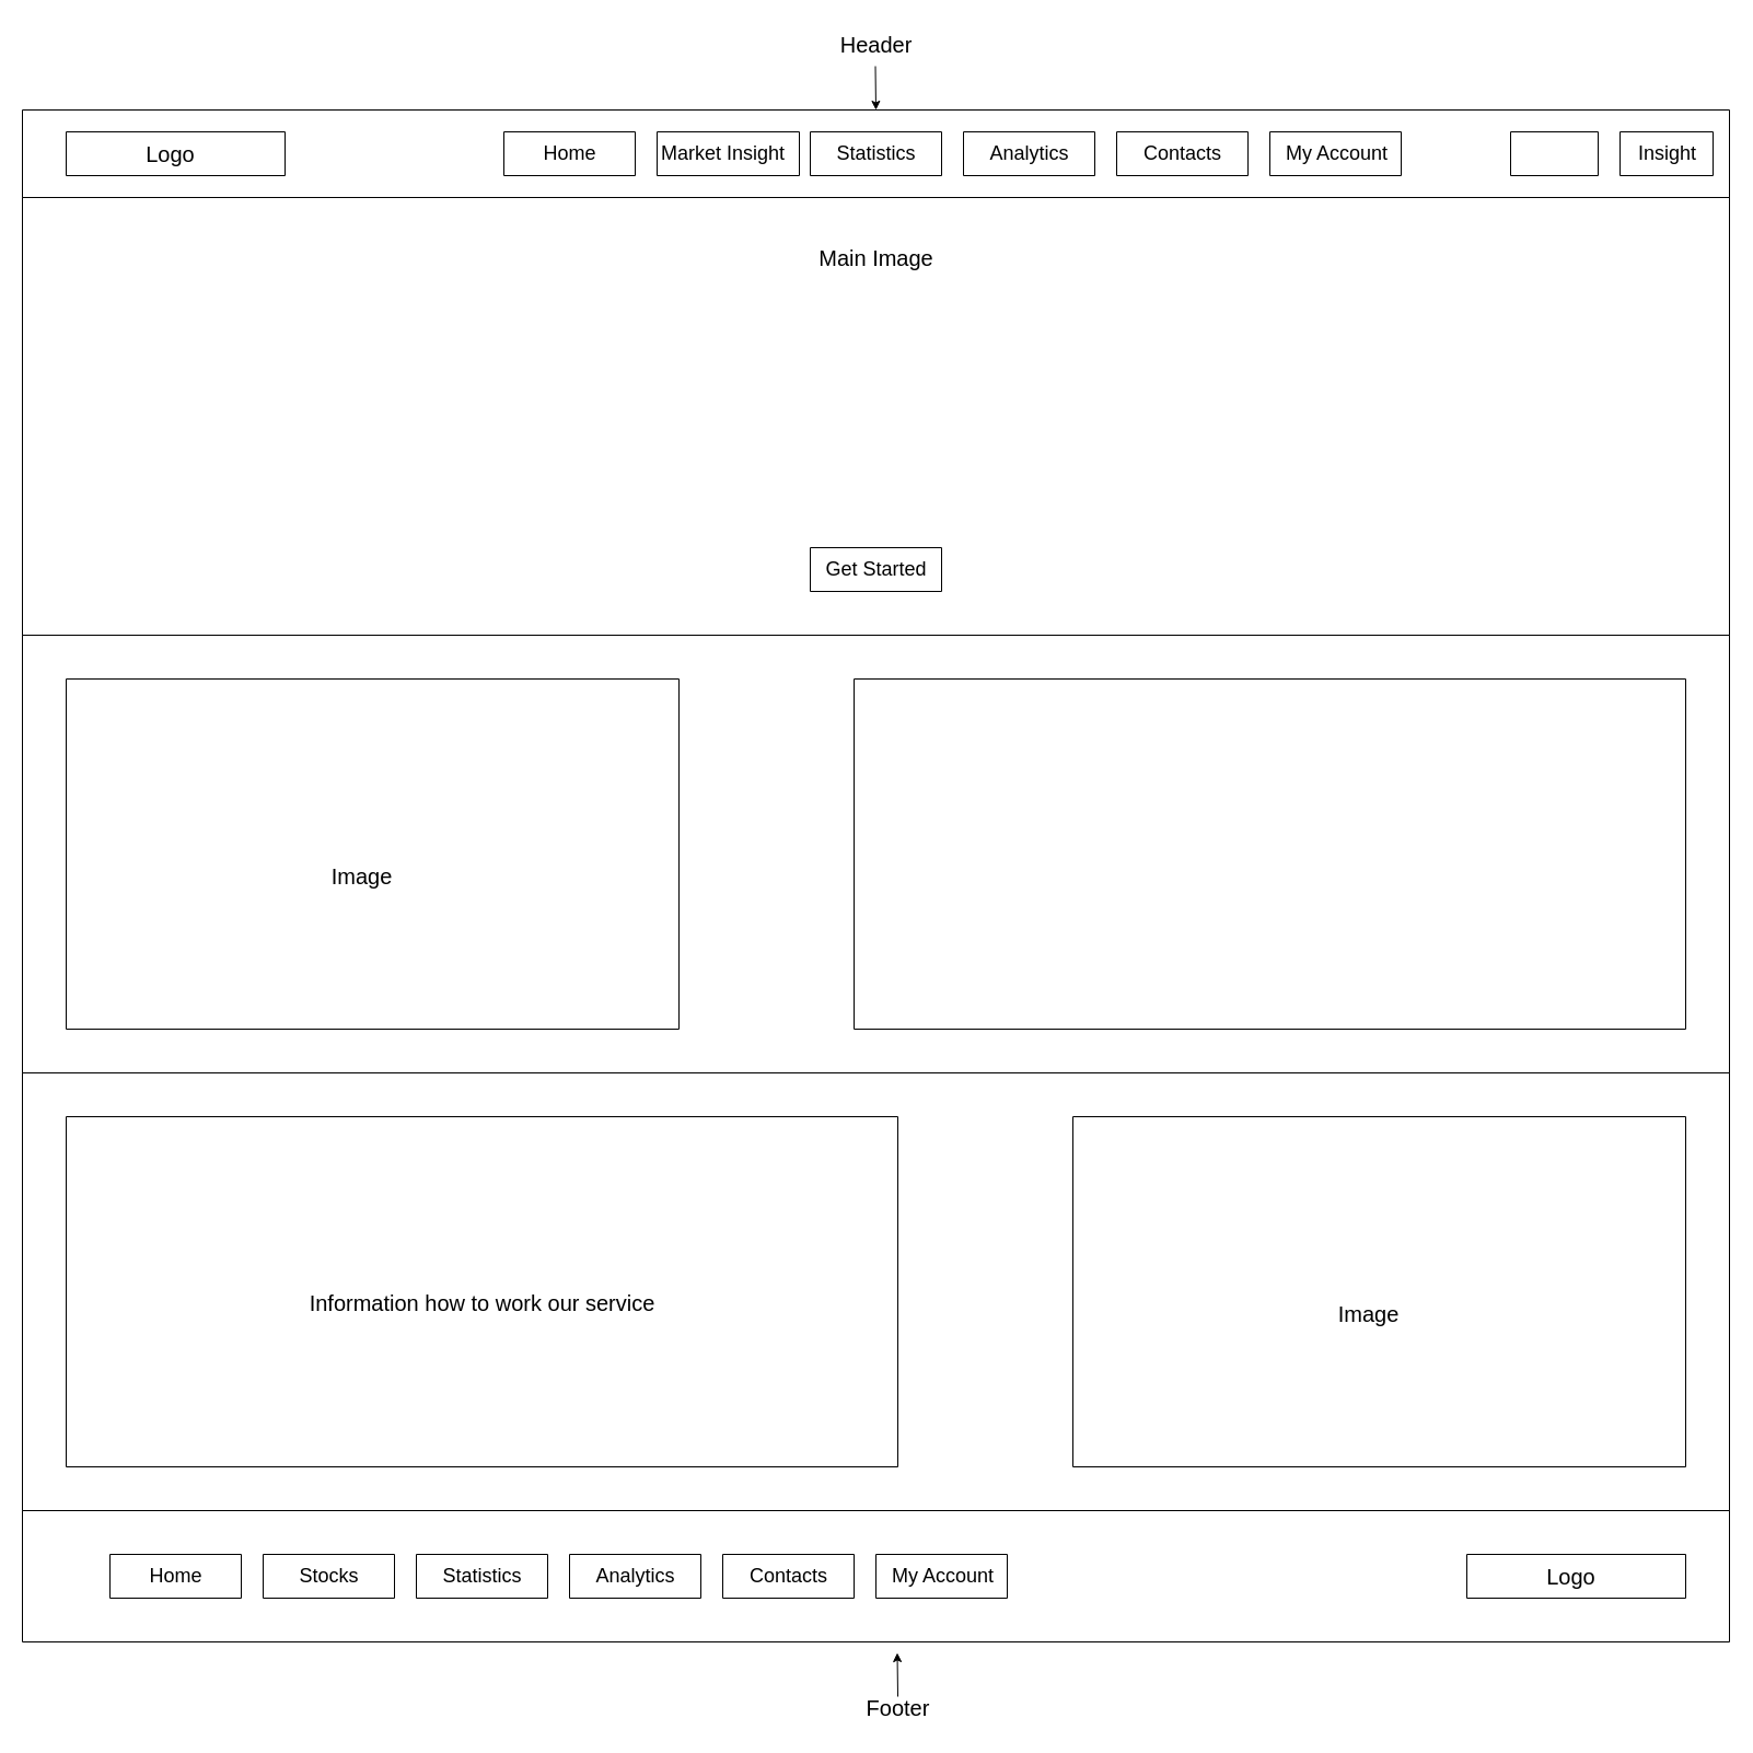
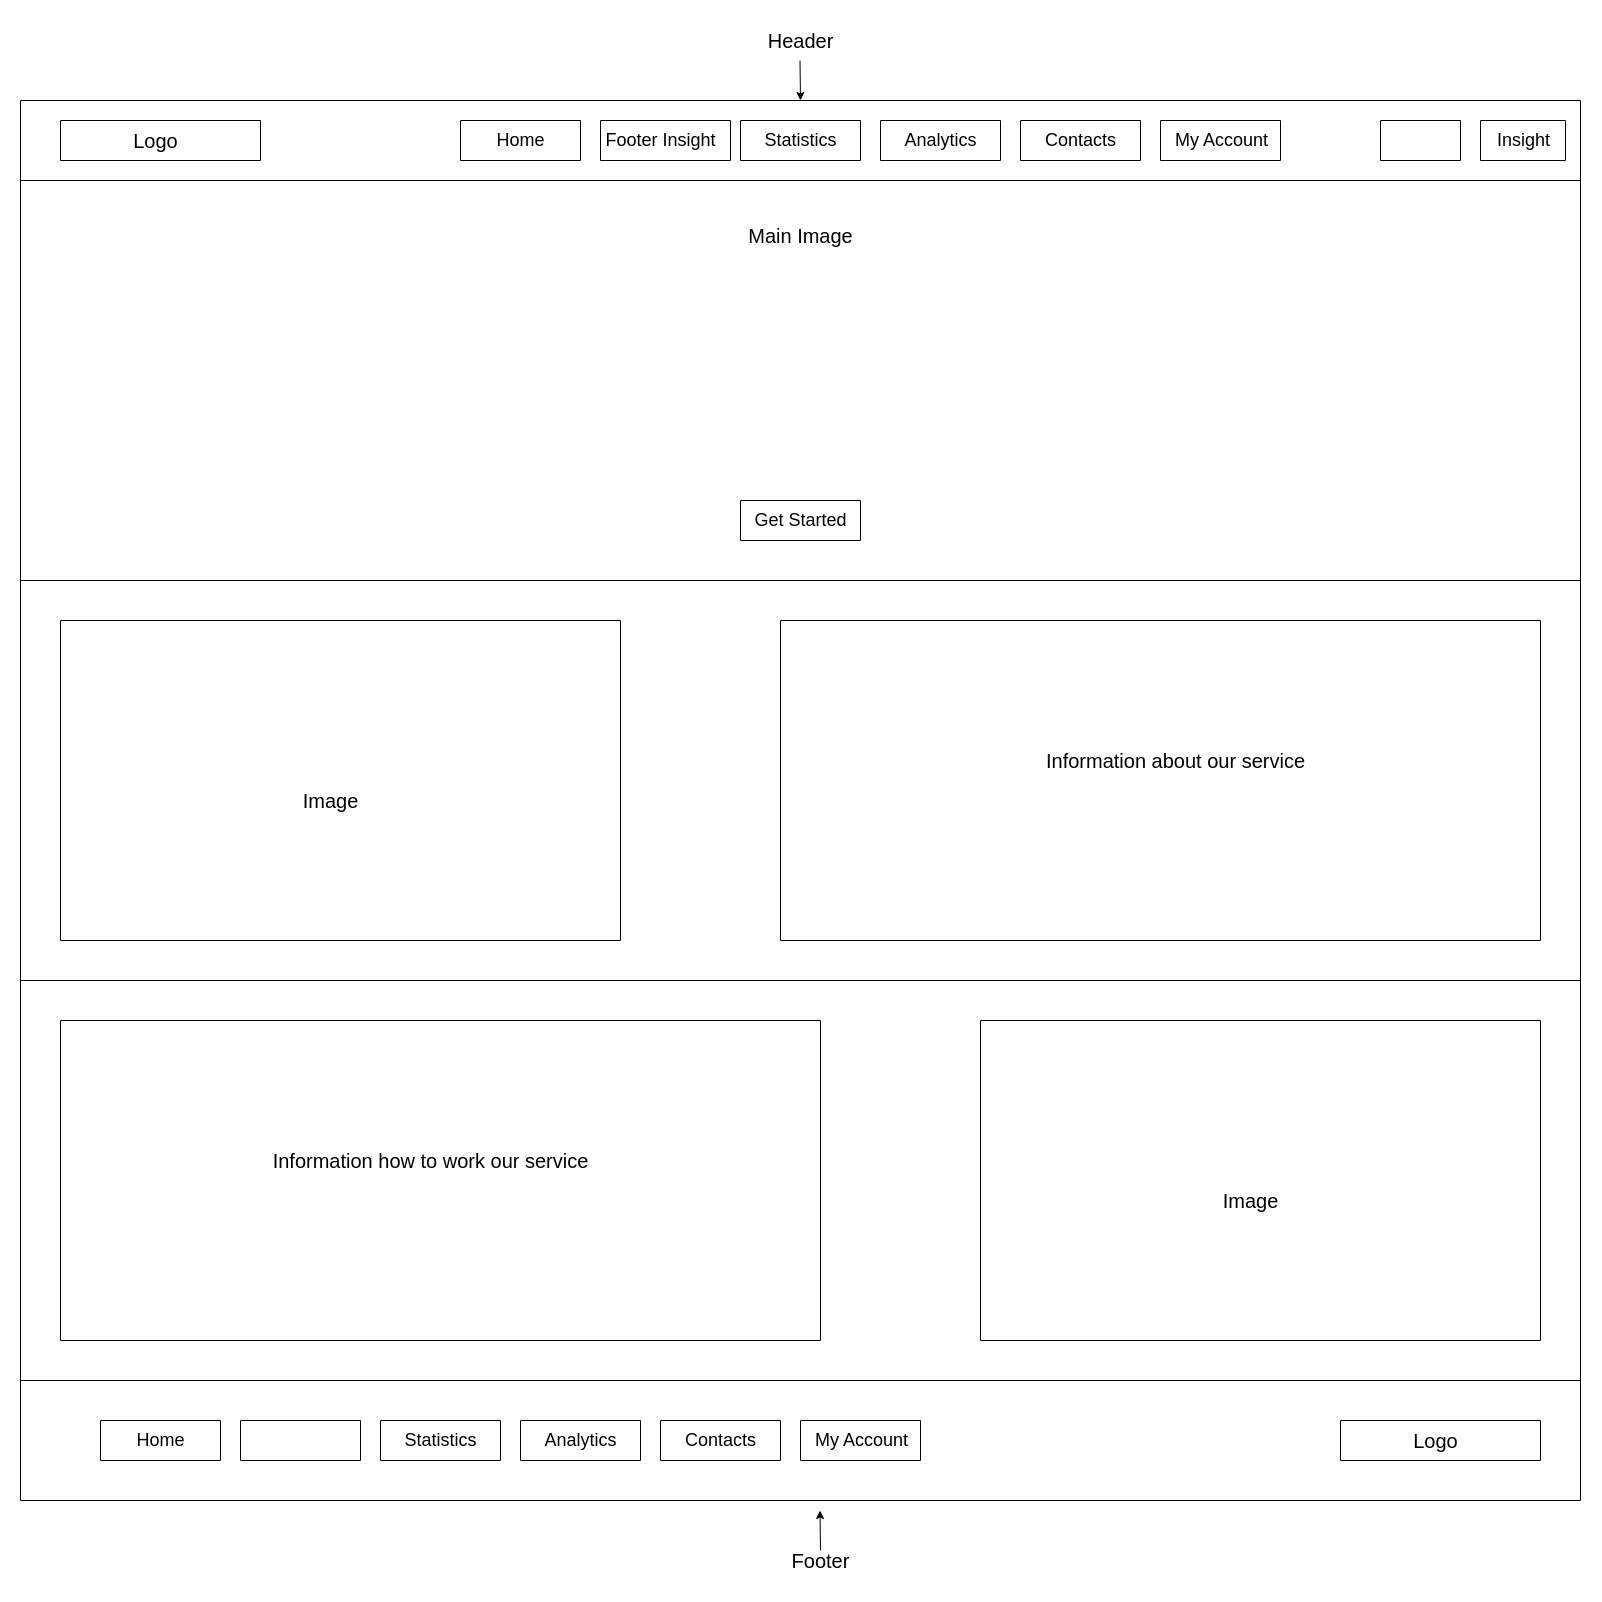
- <mxCell id="11" value="&lt;font style=&quot;font-size: 18px;&quot;&gt;Market Insight&lt;/font&gt;" style="text;html=1;align=center;verticalAlign=middle;resizable=0;points=[];autosize=1;strokeColor=none;fillColor=none;" parent="10" vertex="1"><mxGeometry x="-10" width="140" height="40" as="geometry" /></mxCell>
+ <mxCell id="11" value="&lt;font style=&quot;font-size: 18px;&quot;&gt;Footer Insight&lt;/font&gt;" style="text;html=1;align=center;verticalAlign=middle;resizable=0;points=[];autosize=1;strokeColor=none;fillColor=none;" parent="10" vertex="1"><mxGeometry x="-10" width="140" height="40" as="geometry" /></mxCell>
+ <mxCell id="30" value="&lt;font style=&quot;font-size: 20px;&quot;&gt;Information about our service&lt;/font&gt;" style="text;html=1;align=center;verticalAlign=middle;resizable=0;points=[];autosize=1;strokeColor=none;fillColor=none;labelBackgroundColor=none;" parent="29" vertex="1"><mxGeometry x="255" y="120" width="280" height="40" as="geometry" /></mxCell>
- <mxCell id="35" value="&lt;font style=&quot;font-size: 20px;&quot;&gt;Information how to work our service&lt;/font&gt;" style="text;html=1;align=center;verticalAlign=middle;resizable=0;points=[];autosize=1;strokeColor=none;fillColor=none;labelBackgroundColor=none;" parent="34" vertex="1"><mxGeometry x="210" y="150" width="340" height="40" as="geometry" /></mxCell>
+ <mxCell id="35" value="&lt;font style=&quot;font-size: 20px;&quot;&gt;Information how to work our service&lt;/font&gt;" style="text;html=1;align=center;verticalAlign=middle;resizable=0;points=[];autosize=1;strokeColor=none;fillColor=none;labelBackgroundColor=none;" parent="34" vertex="1"><mxGeometry x="200" y="120" width="340" height="40" as="geometry" /></mxCell>
- <mxCell id="42" value="&lt;font style=&quot;font-size: 18px;&quot;&gt;Stocks&lt;/font&gt;" style="text;html=1;align=center;verticalAlign=middle;resizable=0;points=[];autosize=1;strokeColor=none;fillColor=none;" parent="41" vertex="1"><mxGeometry x="20" width="80" height="40" as="geometry" /></mxCell>
